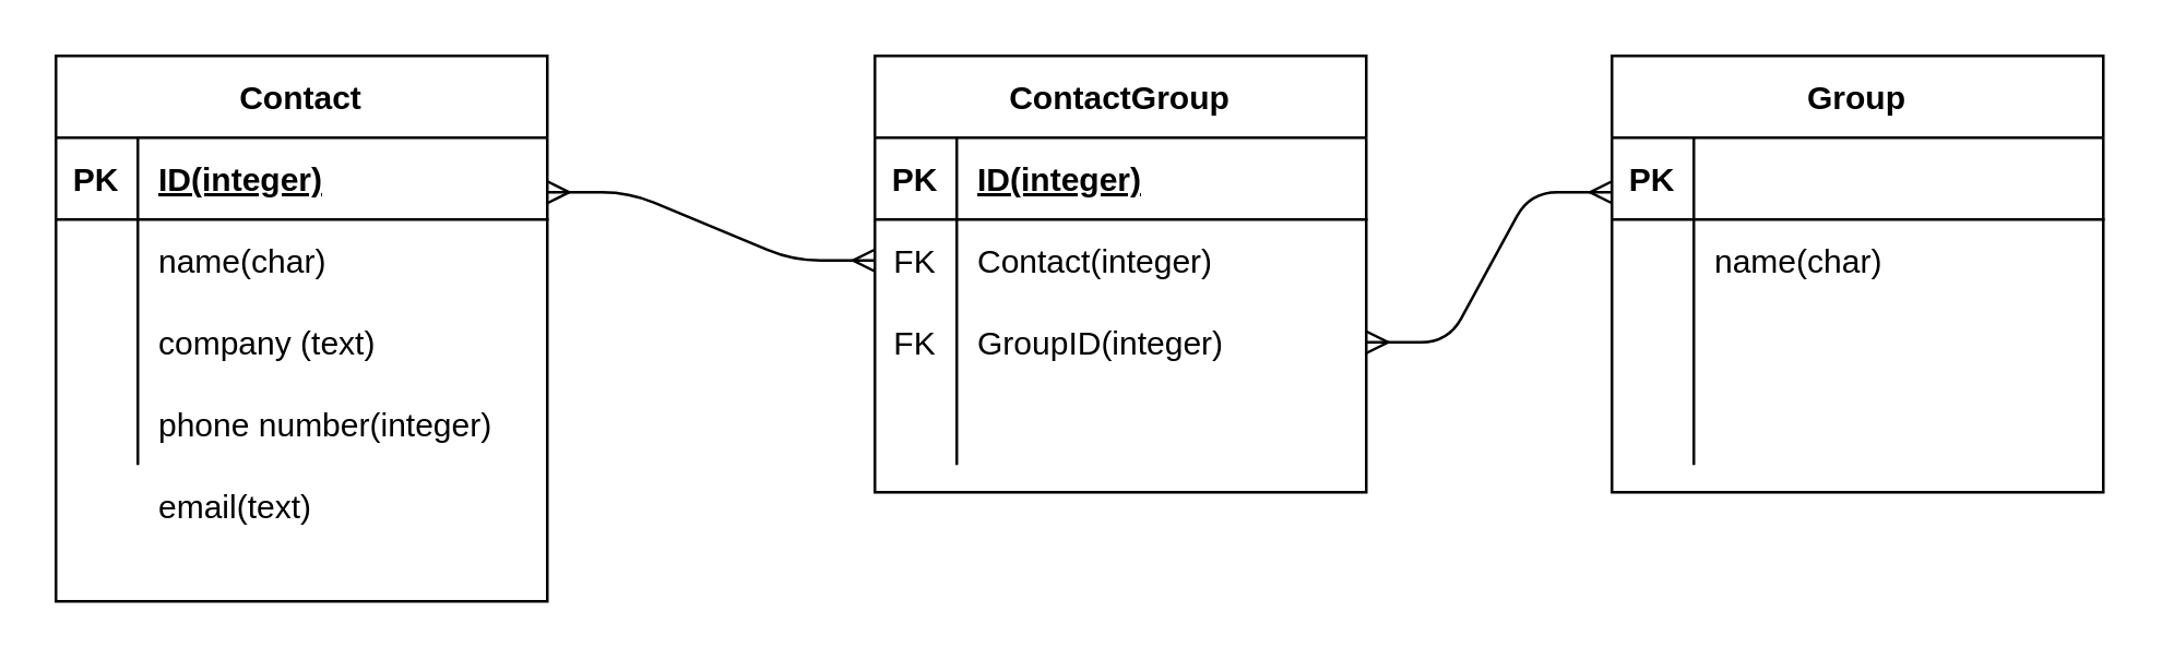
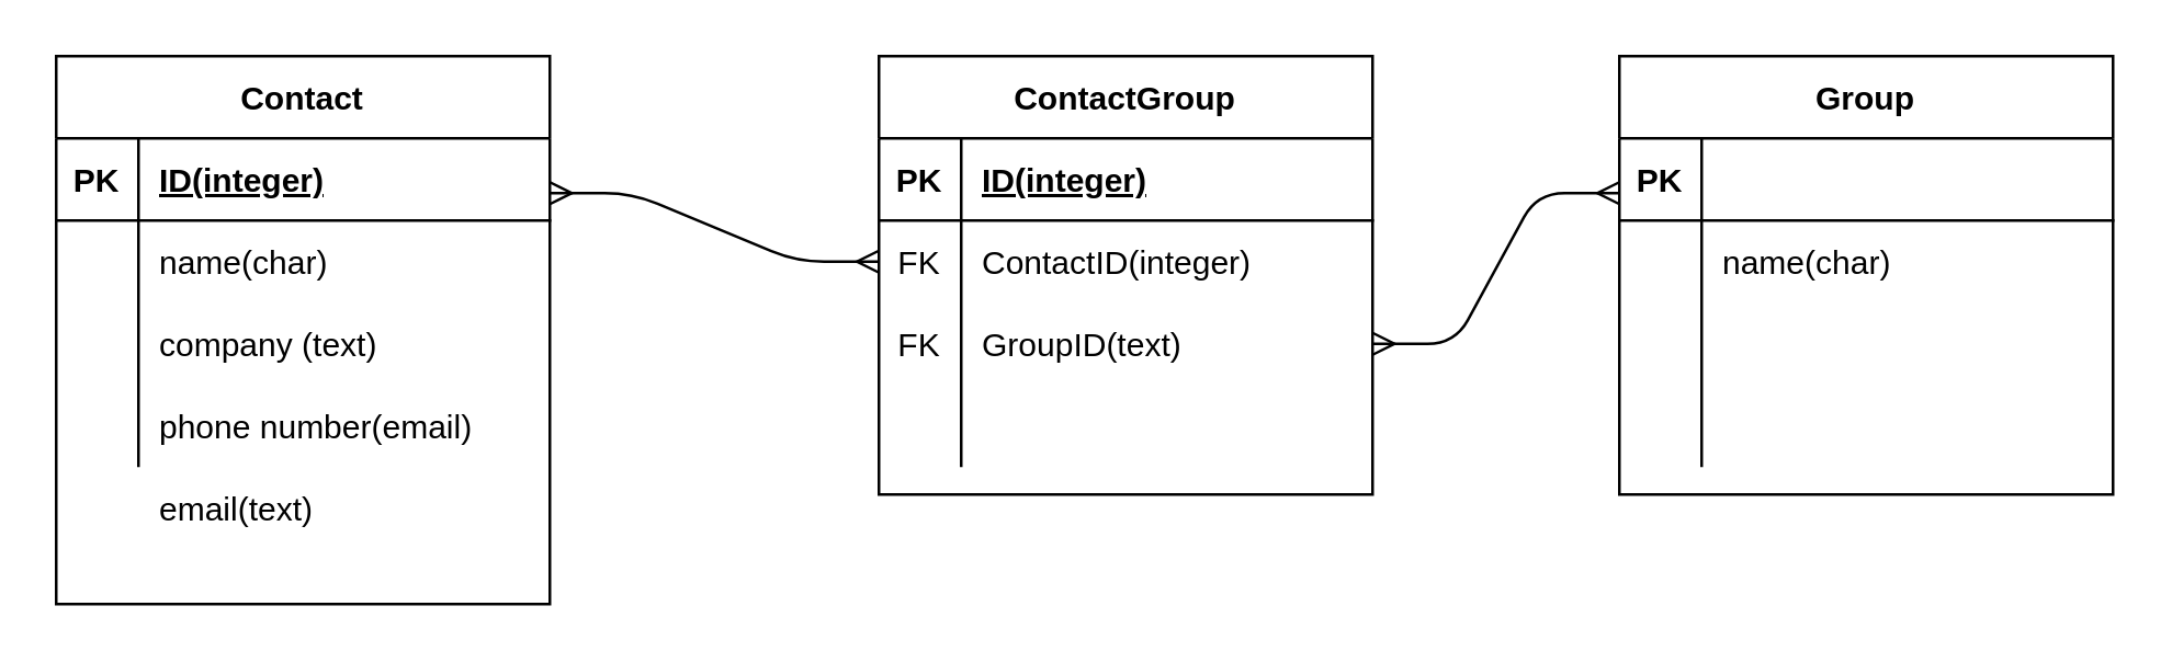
- <mxCell id="24" value="Contact(integer)" style="shape=partialRectangle;connectable=0;fillColor=none;top=0;left=0;bottom=0;right=0;align=left;spacingLeft=6;overflow=hidden;" vertex="1" parent="22"><mxGeometry x="30" width="150" height="30" as="geometry" /></mxCell>
+ <mxCell id="24" value="ContactID(integer)" style="shape=partialRectangle;connectable=0;fillColor=none;top=0;left=0;bottom=0;right=0;align=left;spacingLeft=6;overflow=hidden;" vertex="1" parent="22"><mxGeometry x="30" width="150" height="30" as="geometry" /></mxCell>
- <mxCell id="27" value="GroupID(integer)" style="shape=partialRectangle;connectable=0;fillColor=none;top=0;left=0;bottom=0;right=0;align=left;spacingLeft=6;overflow=hidden;" vertex="1" parent="25"><mxGeometry x="30" width="150" height="30" as="geometry" /></mxCell>
+ <mxCell id="27" value="GroupID(text)" style="shape=partialRectangle;connectable=0;fillColor=none;top=0;left=0;bottom=0;right=0;align=left;spacingLeft=6;overflow=hidden;" vertex="1" parent="25"><mxGeometry x="30" width="150" height="30" as="geometry" /></mxCell>
- <mxCell id="14" value="phone number(integer)" style="shape=partialRectangle;connectable=0;fillColor=none;top=0;left=0;bottom=0;right=0;align=left;spacingLeft=6;overflow=hidden;" vertex="1" parent="12"><mxGeometry x="30" width="150" height="30" as="geometry" /></mxCell>
+ <mxCell id="14" value="phone number(email)" style="shape=partialRectangle;connectable=0;fillColor=none;top=0;left=0;bottom=0;right=0;align=left;spacingLeft=6;overflow=hidden;" vertex="1" parent="12"><mxGeometry x="30" width="150" height="30" as="geometry" /></mxCell>
